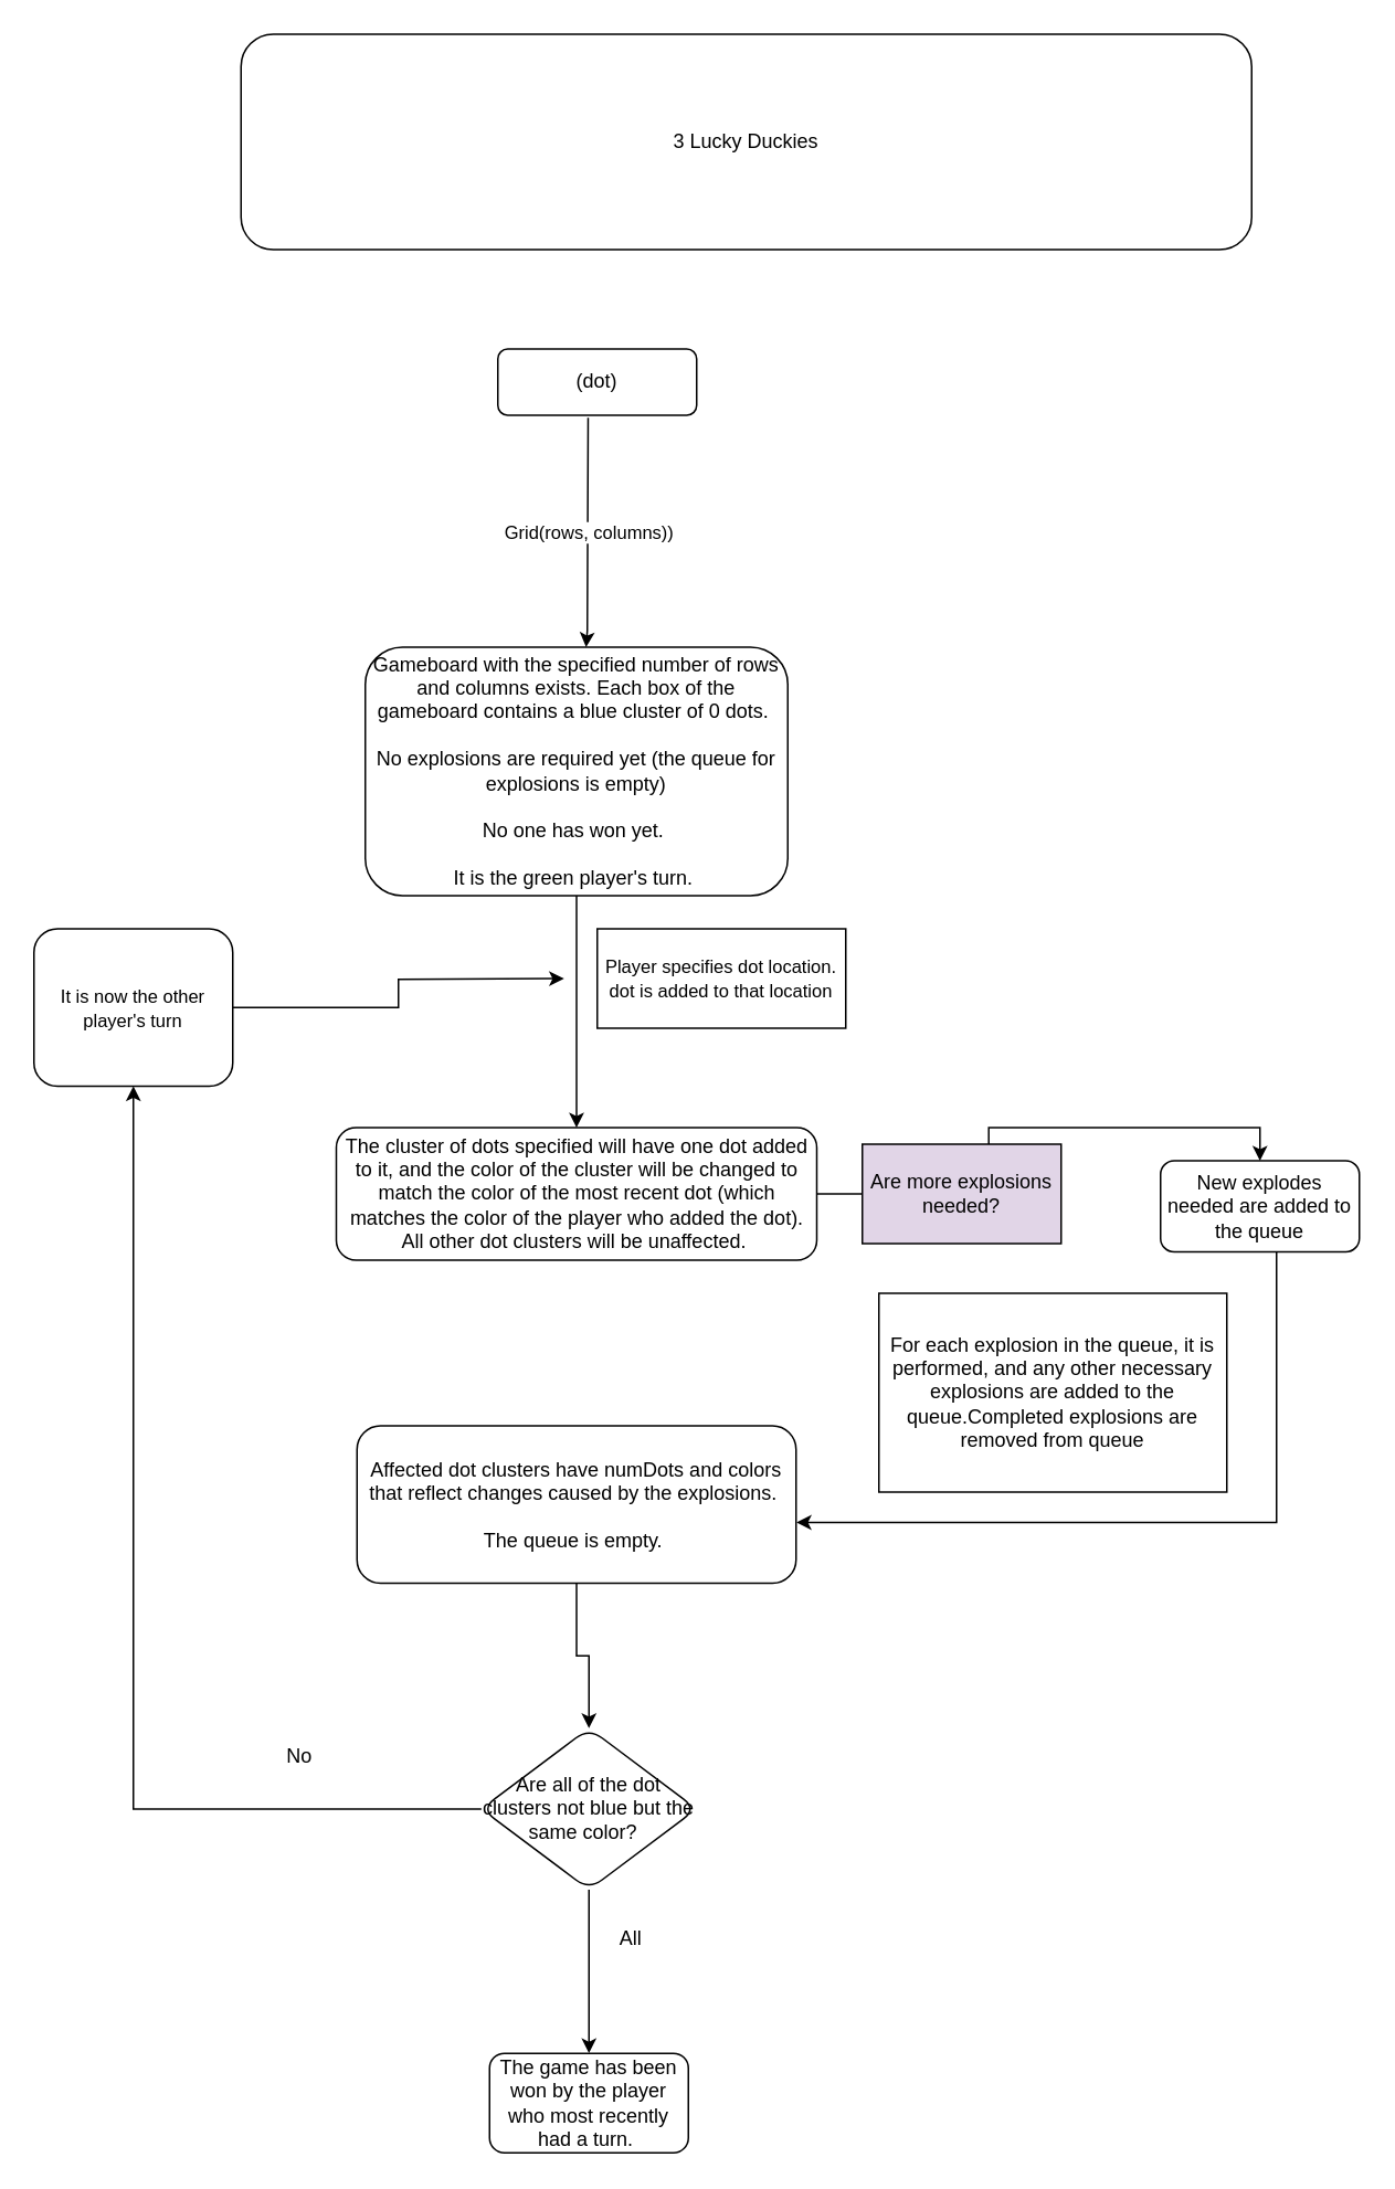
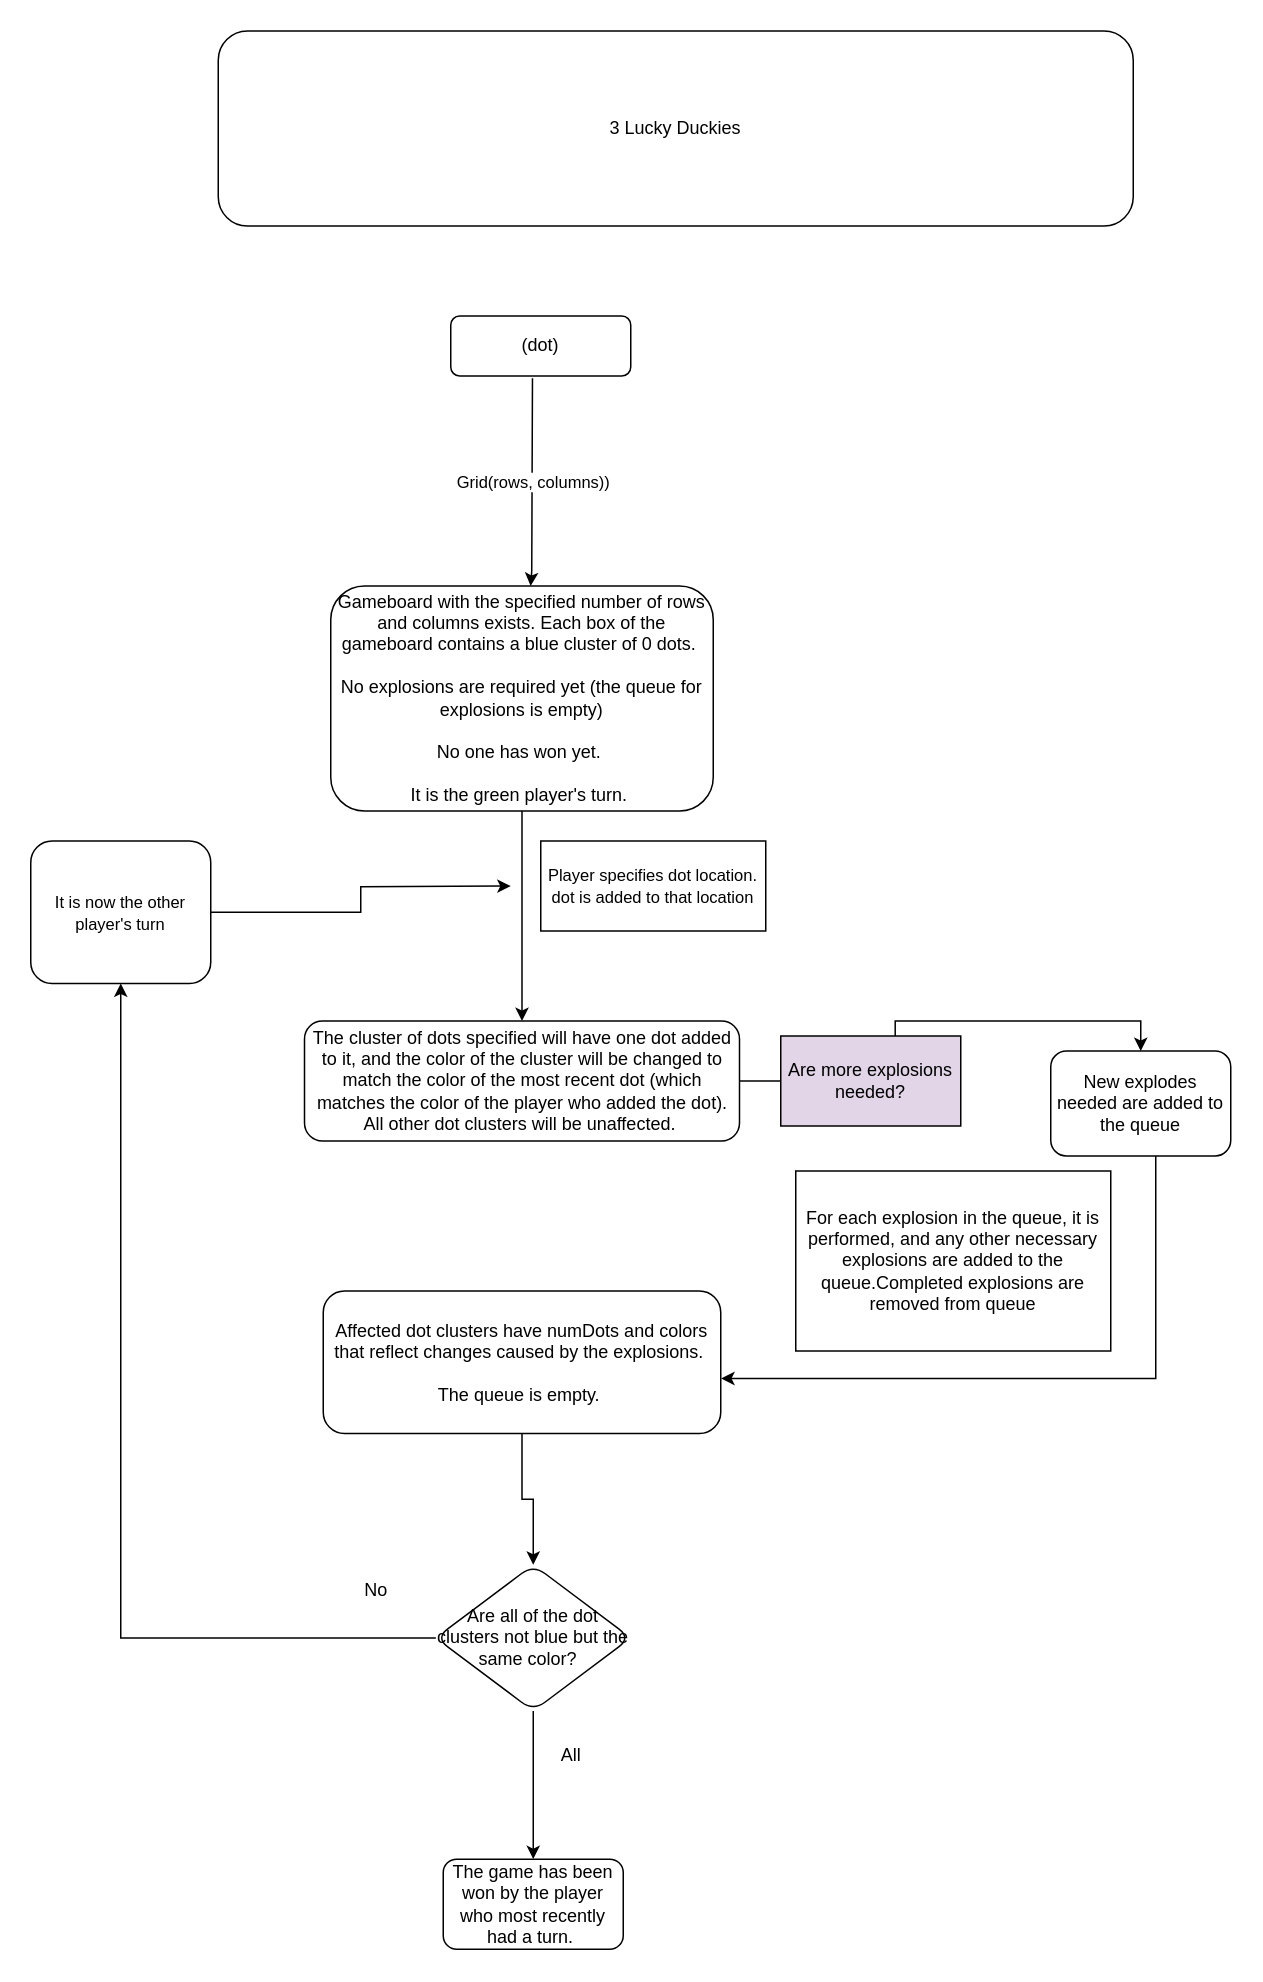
- <mxCell id="6" value="New explodes needed are added to the queue" style="rounded=1;whiteSpace=wrap;html=1;fontSize=12;glass=0;strokeWidth=1;shadow=0;" parent="1" vertex="1"><mxGeometry x="700" y="700" width="120" height="55" as="geometry" /></mxCell>
+ <mxCell id="6" value="New explodes needed are added to the queue" style="rounded=1;whiteSpace=wrap;html=1;fontSize=12;glass=0;strokeWidth=1;shadow=0;" parent="1" vertex="1"><mxGeometry x="700" y="700" width="120" height="70" as="geometry" /></mxCell>
- <mxCell id="23" value="No" style="text;html=1;align=center;verticalAlign=middle;resizable=0;points=[];autosize=1;strokeColor=none;fillColor=none;fontColor=#000000;" parent="1" vertex="1"><mxGeometry x="165" y="1050" width="30" height="20" as="geometry" /></mxCell>
+ <mxCell id="23" value="No" style="text;html=1;align=center;verticalAlign=middle;resizable=0;points=[];autosize=1;strokeColor=none;fillColor=none;fontColor=#000000;" parent="1" vertex="1"><mxGeometry x="235" y="1050" width="30" height="20" as="geometry" /></mxCell>
